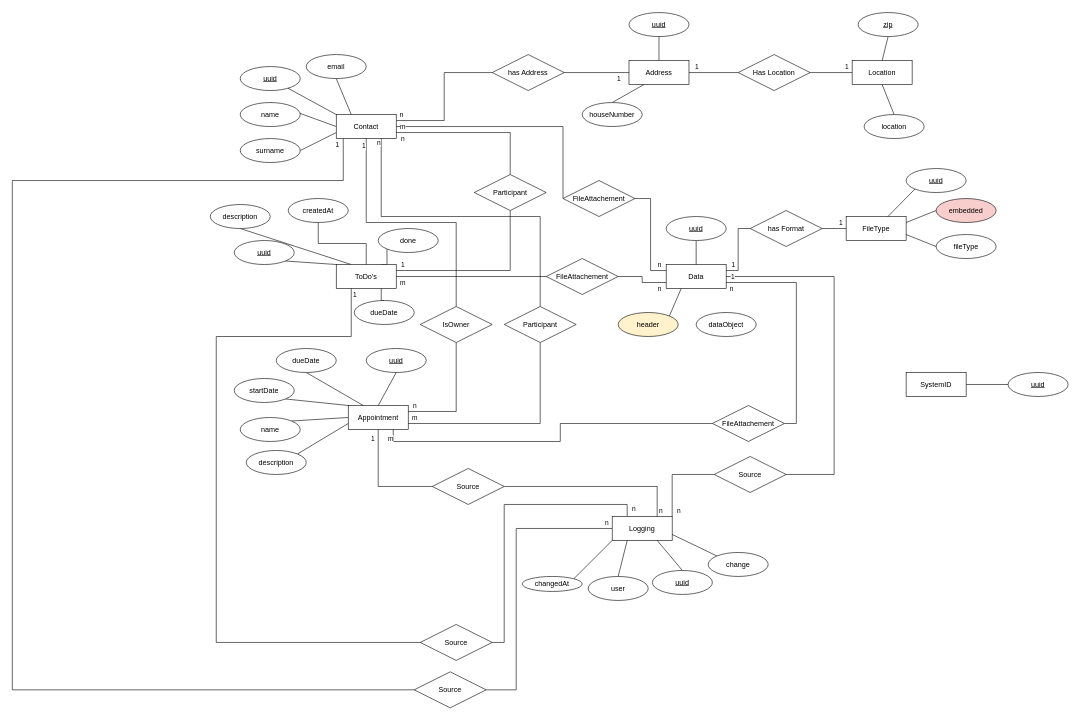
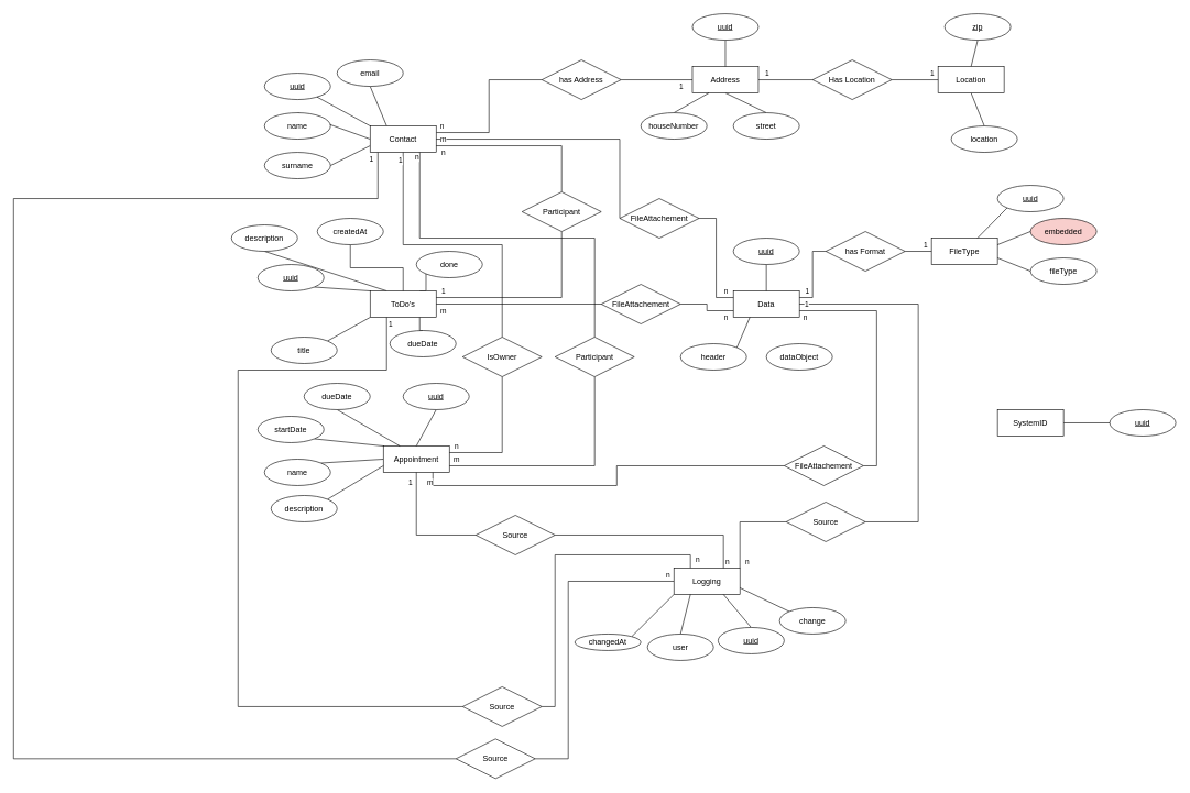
+ <mxCell id="8" style="edgeStyle=none;rounded=0;orthogonalLoop=1;jettySize=auto;html=1;exitX=0.5;exitY=1;exitDx=0;exitDy=0;entryX=0.5;entryY=0;entryDx=0;entryDy=0;endArrow=none;endFill=0;" parent="1" source="36" target="18" edge="1"><mxGeometry relative="1" as="geometry" /></mxCell>
+ <mxCell id="18" value="street" style="ellipse;whiteSpace=wrap;html=1;align=center;fontStyle=0;strokeColor=default;" parent="1" vertex="1"><mxGeometry x="1110" y="170" width="100" height="40" as="geometry" /></mxCell>
+ <mxCell id="21" style="edgeStyle=none;rounded=0;orthogonalLoop=1;jettySize=auto;html=1;exitX=0;exitY=1;exitDx=0;exitDy=0;entryX=1;entryY=0;entryDx=0;entryDy=0;endArrow=none;endFill=0;" parent="1" source="23" target="26" edge="1"><mxGeometry relative="1" as="geometry" /></mxCell>
+ <mxCell id="26" value="title" style="ellipse;whiteSpace=wrap;html=1;align=center;" parent="1" vertex="1"><mxGeometry x="410" y="510" width="100" height="40" as="geometry" /></mxCell>
- <mxCell id="97" value="header" style="ellipse;whiteSpace=wrap;html=1;align=center;fillColor=#fff2cc;" parent="1" vertex="1"><mxGeometry x="1030" y="520" width="100" height="40" as="geometry" /></mxCell>
+ <mxCell id="97" value="header" style="ellipse;whiteSpace=wrap;html=1;align=center;" parent="1" vertex="1"><mxGeometry x="1030" y="520" width="100" height="40" as="geometry" /></mxCell>
